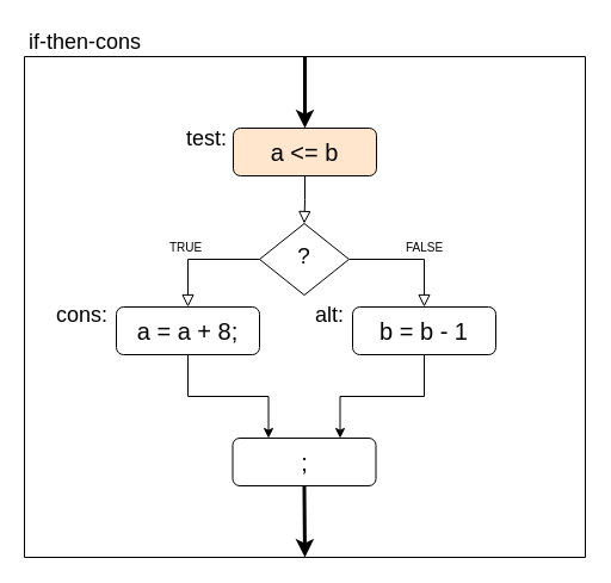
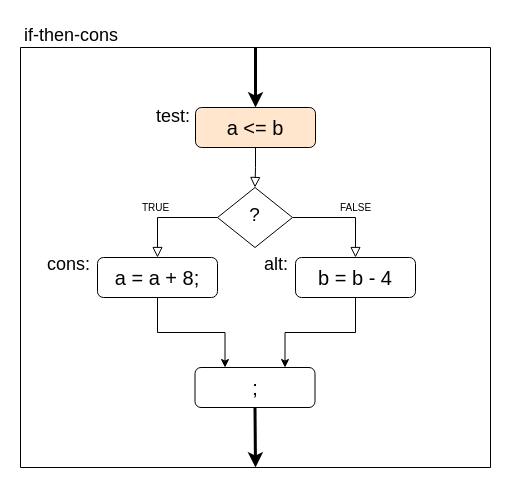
- <mxCell id="7" value="b = b - 1" style="rounded=1;whiteSpace=wrap;html=1;fontSize=20;glass=0;strokeWidth=1;shadow=0;" parent="1" vertex="1"><mxGeometry x="295" y="257" width="120" height="40" as="geometry" /></mxCell>
+ <mxCell id="7" value="b = b - 4" style="rounded=1;whiteSpace=wrap;html=1;fontSize=20;glass=0;strokeWidth=1;shadow=0;" parent="1" vertex="1"><mxGeometry x="295" y="257" width="120" height="40" as="geometry" /></mxCell>
